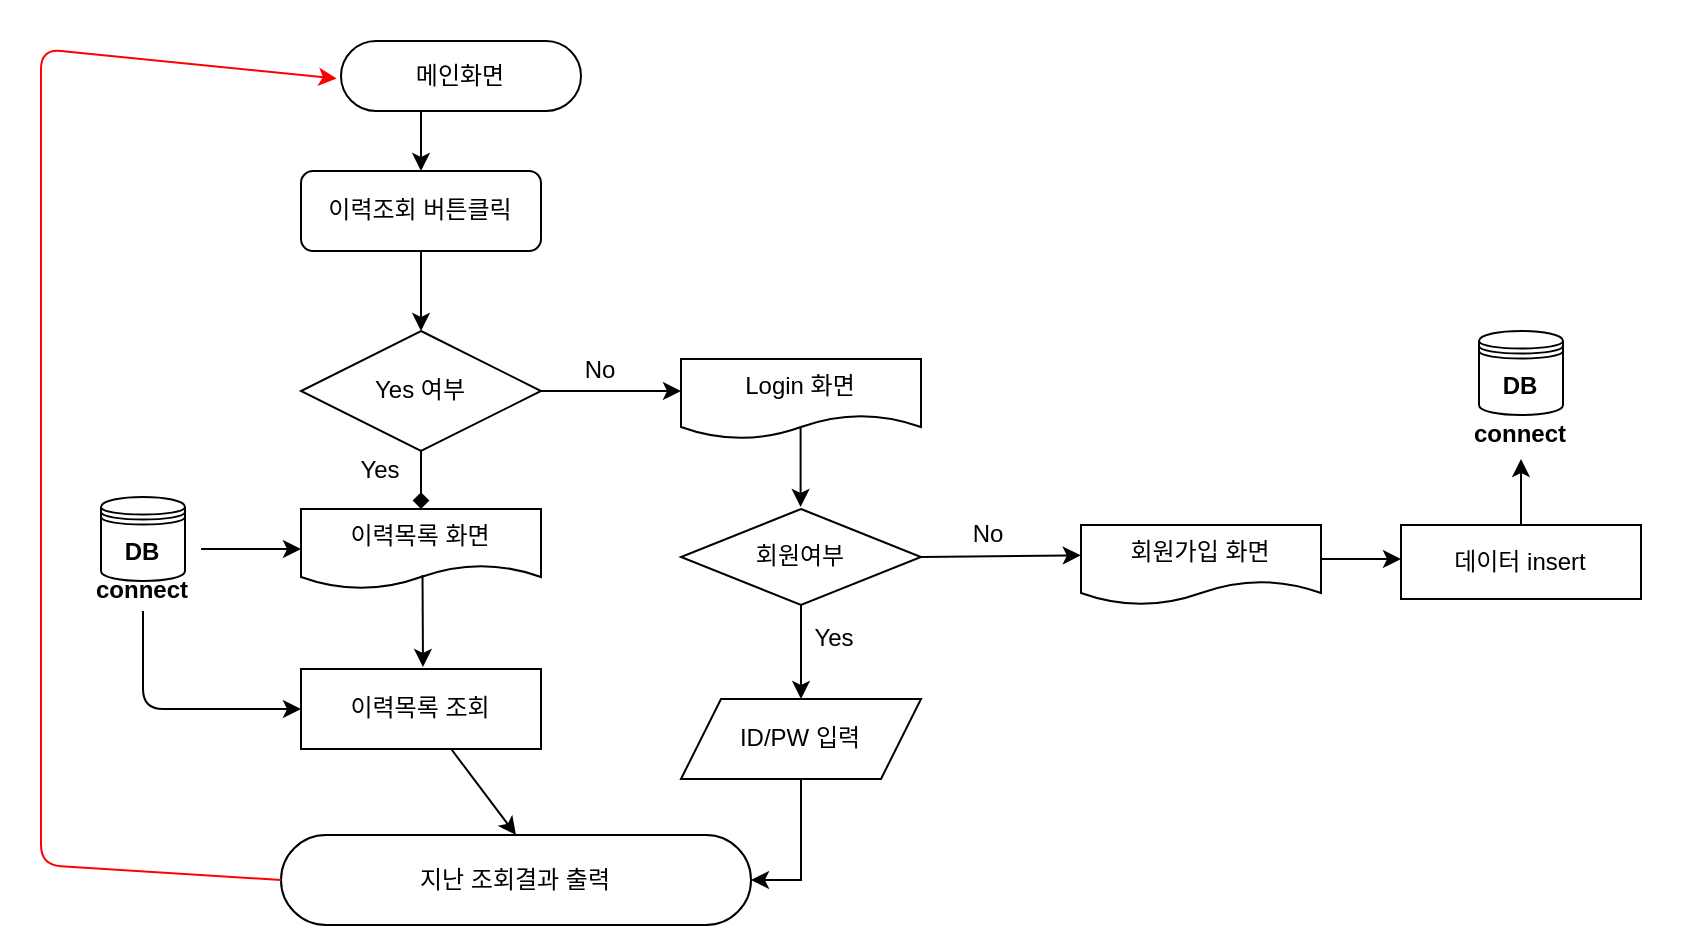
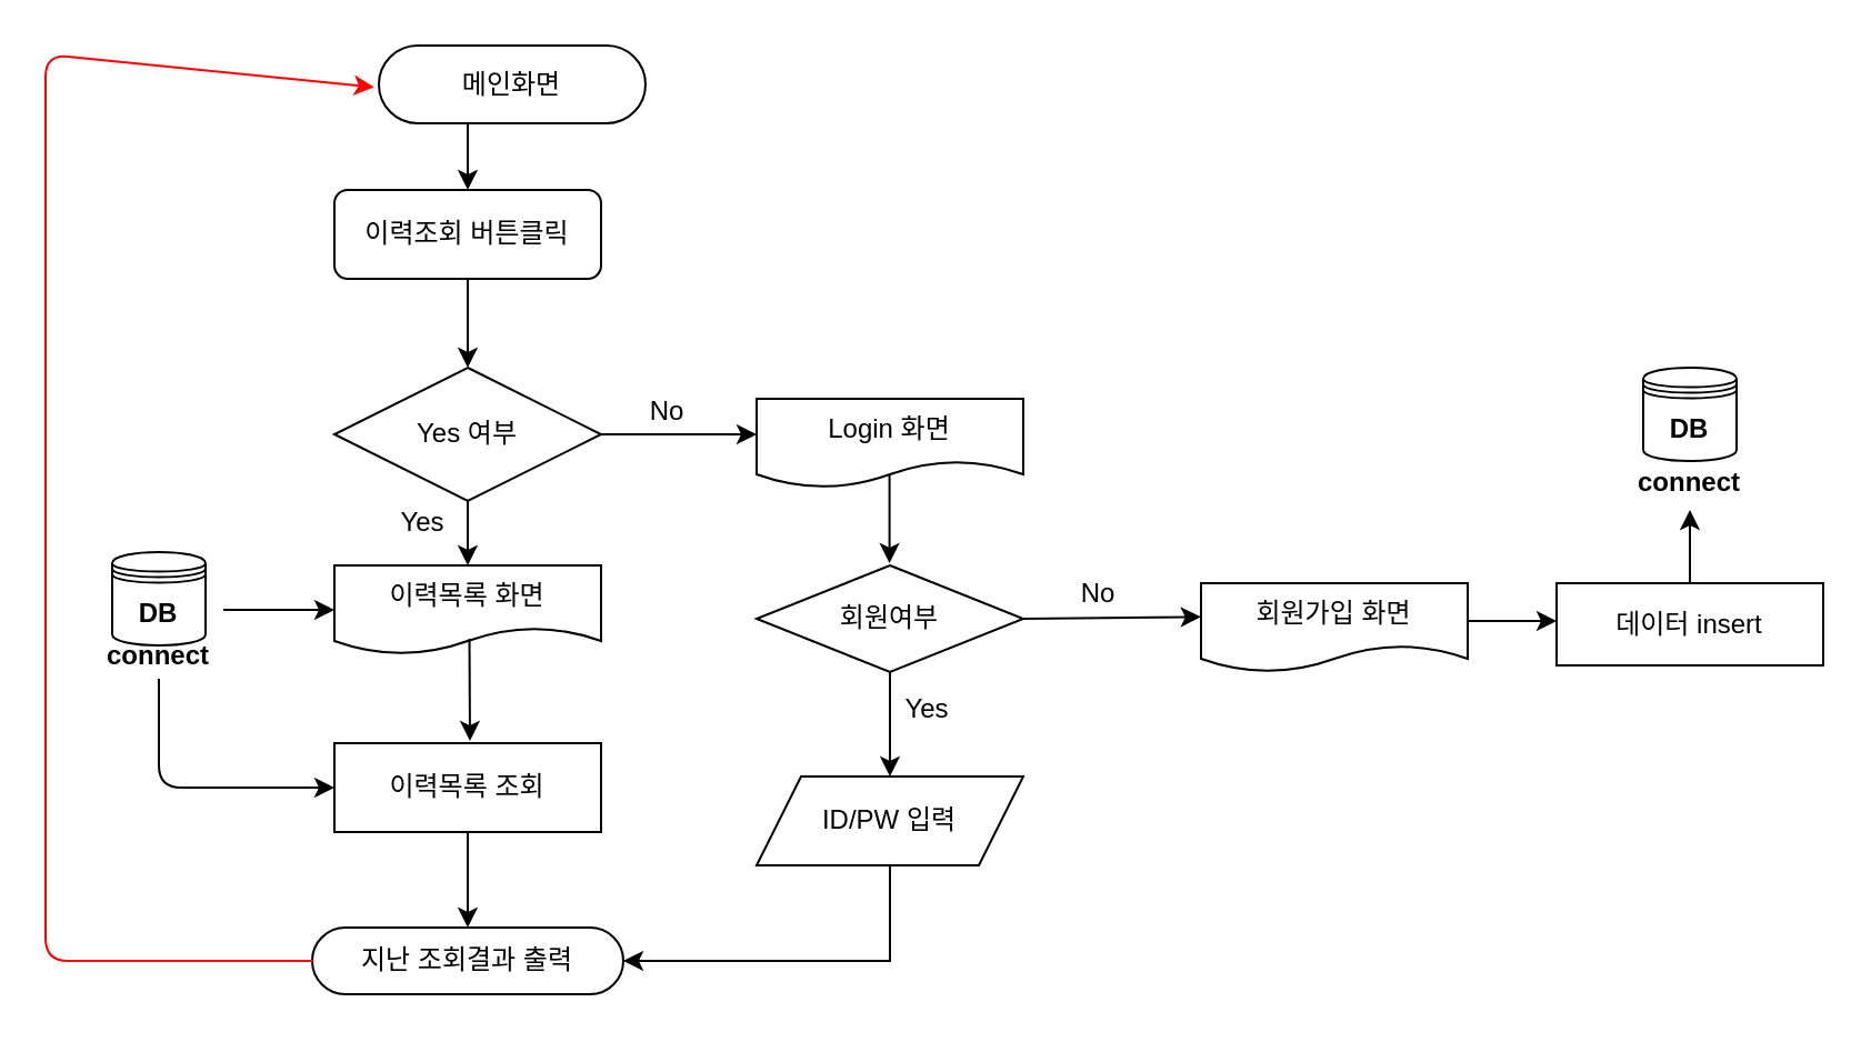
- <mxCell id="36" value="" style="endArrow=diamond;html=1;exitX=0.5;exitY=1;exitDx=0;exitDy=0;entryX=0.5;entryY=0;entryDx=0;entryDy=0;" edge="1" parent="1" source="33" target="22"><mxGeometry width="50" height="50" relative="1" as="geometry"><mxPoint x="380" y="465" as="sourcePoint" /><mxPoint x="430" y="415" as="targetPoint" /></mxGeometry></mxCell>
+ <mxCell id="36" value="" style="endArrow=classic;html=1;exitX=0.5;exitY=1;exitDx=0;exitDy=0;entryX=0.5;entryY=0;entryDx=0;entryDy=0;" edge="1" parent="1" source="33" target="22"><mxGeometry width="50" height="50" relative="1" as="geometry"><mxPoint x="380" y="465" as="sourcePoint" /><mxPoint x="430" y="415" as="targetPoint" /></mxGeometry></mxCell>
- <mxCell id="30" value="지난 조회결과 출력" style="whiteSpace=wrap;html=1;rounded=1;arcSize=50;align=center;verticalAlign=middle;strokeWidth=1;autosize=1;spacing=4;treeFolding=1;treeMoving=1;newEdgeStyle={&quot;edgeStyle&quot;:&quot;entityRelationEdgeStyle&quot;,&quot;startArrow&quot;:&quot;none&quot;,&quot;endArrow&quot;:&quot;none&quot;,&quot;segment&quot;:10,&quot;curved&quot;:1};" parent="1" vertex="1"><mxGeometry x="140" y="417" width="235" height="45" as="geometry" /></mxCell>
+ <mxCell id="30" value="지난 조회결과 출력" style="whiteSpace=wrap;html=1;rounded=1;arcSize=50;align=center;verticalAlign=middle;strokeWidth=1;autosize=1;spacing=4;treeFolding=1;treeMoving=1;newEdgeStyle={&quot;edgeStyle&quot;:&quot;entityRelationEdgeStyle&quot;,&quot;startArrow&quot;:&quot;none&quot;,&quot;endArrow&quot;:&quot;none&quot;,&quot;segment&quot;:10,&quot;curved&quot;:1};" parent="1" vertex="1"><mxGeometry x="140" y="417" width="140" height="30" as="geometry" /></mxCell>
